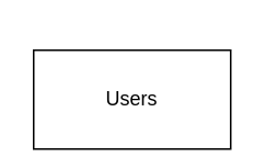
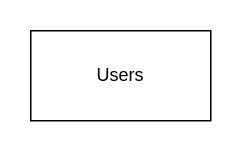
- <mxCell id="2" value="Users" style="rounded=0;whiteSpace=wrap;html=1;" vertex="1" parent="1"><mxGeometry x="20" y="30" width="120" height="60" as="geometry" /></mxCell>
+ <mxCell id="2" value="Users" style="rounded=0;whiteSpace=wrap;html=1;" vertex="1" parent="1"><mxGeometry x="20" y="20" width="120" height="60" as="geometry" /></mxCell>
